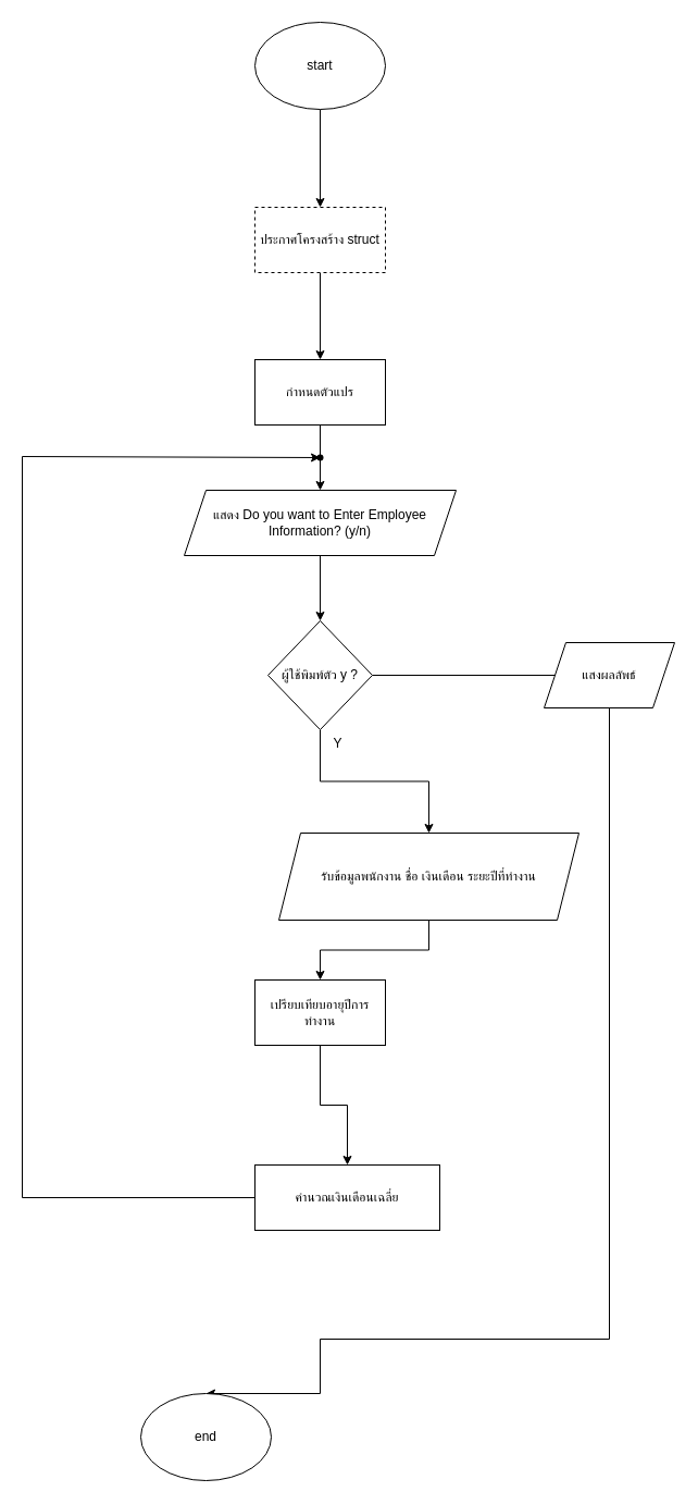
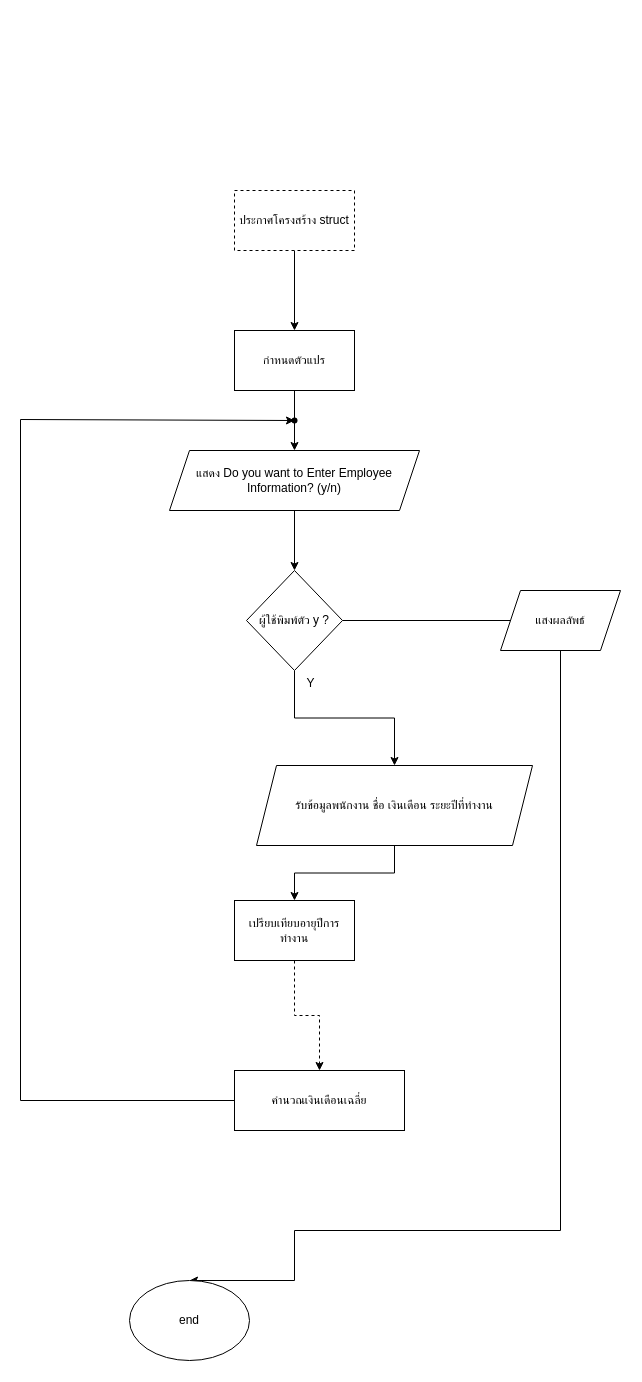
- <mxCell id="3" value="start" style="ellipse;whiteSpace=wrap;html=1;" vertex="1" parent="1"><mxGeometry x="234" y="20" width="120" height="80" as="geometry" /></mxCell>
- <mxCell id="2" value="" style="edgeStyle=orthogonalEdgeStyle;rounded=0;orthogonalLoop=1;jettySize=auto;html=1;" edge="1" parent="1" source="3" target="5"><mxGeometry relative="1" as="geometry" /></mxCell>
- <mxCell id="13" value="" style="edgeStyle=orthogonalEdgeStyle;rounded=0;orthogonalLoop=1;jettySize=auto;html=1;" edge="1" parent="1" source="14" target="16"><mxGeometry relative="1" as="geometry" /></mxCell>
+ <mxCell id="13" value="" style="edgeStyle=orthogonalEdgeStyle;rounded=0;orthogonalLoop=1;jettySize=auto;html=1;dashed=1;" edge="1" parent="1" source="14" target="16"><mxGeometry relative="1" as="geometry" /></mxCell>
